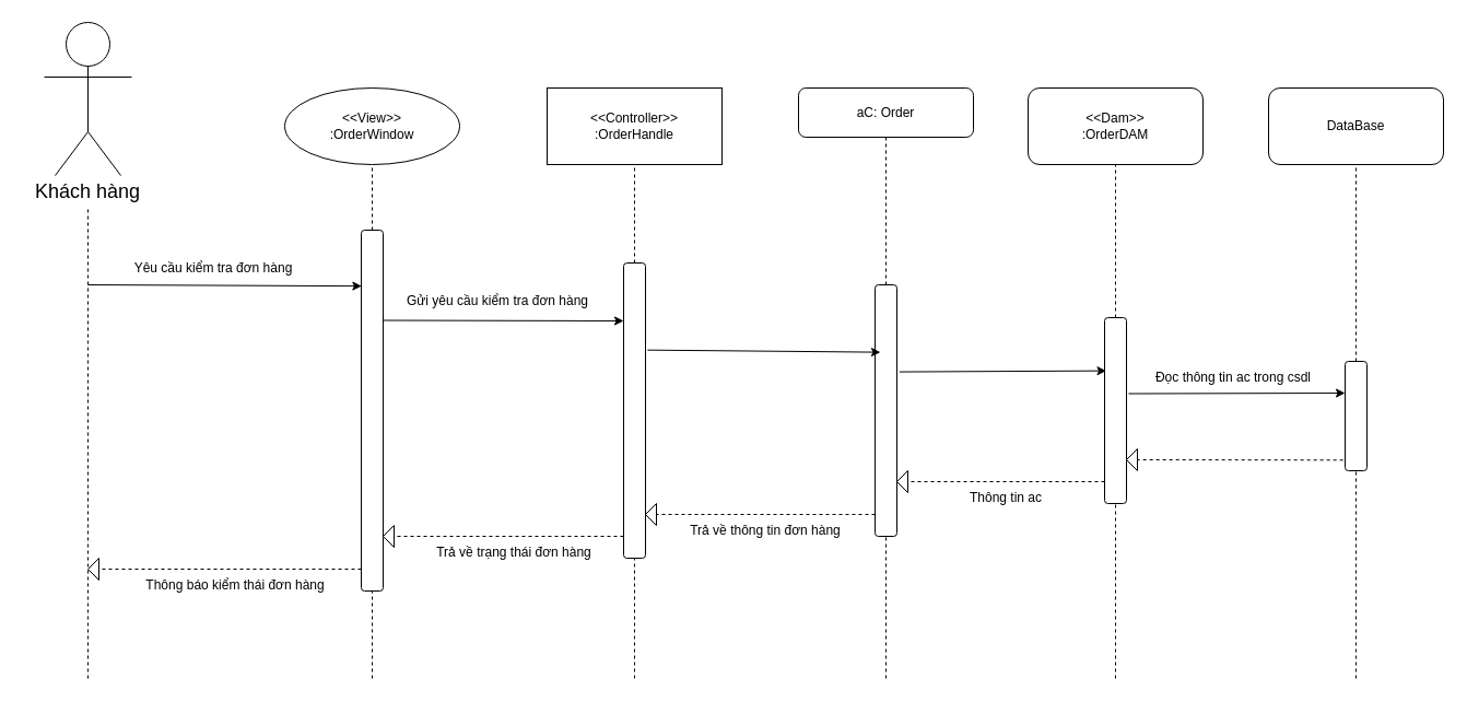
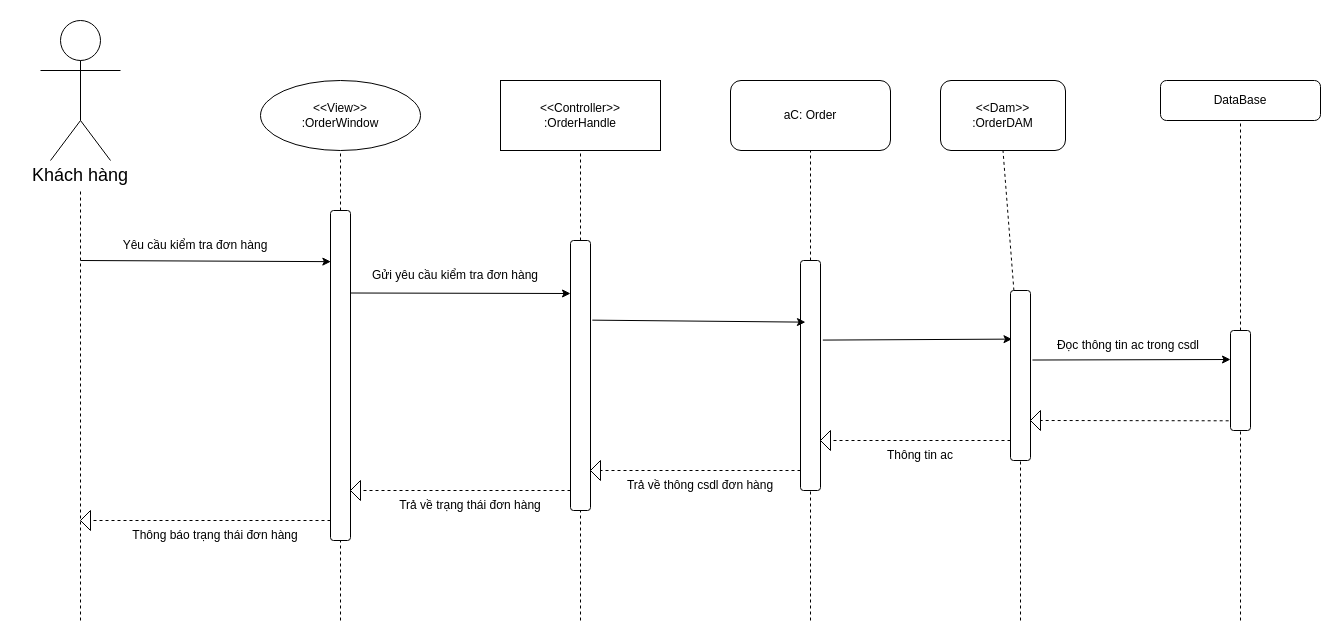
- <mxCell id="19" value="aC: Order" style="rounded=1;whiteSpace=wrap;html=1;" vertex="1" parent="1"><mxGeometry x="730" y="80" width="160" height="45" as="geometry" /></mxCell>
+ <mxCell id="19" value="aC: Order" style="rounded=1;whiteSpace=wrap;html=1;" vertex="1" parent="1"><mxGeometry x="730" y="80" width="160" height="70" as="geometry" /></mxCell>
- <mxCell id="23" value="&amp;lt;&amp;lt;Dam&amp;gt;&amp;gt;&lt;div&gt;:OrderDAM&lt;/div&gt;" style="rounded=1;whiteSpace=wrap;html=1;" vertex="1" parent="1"><mxGeometry x="940" y="80" width="160" height="70" as="geometry" /></mxCell>
+ <mxCell id="23" value="&amp;lt;&amp;lt;Dam&amp;gt;&amp;gt;&lt;div&gt;:OrderDAM&lt;/div&gt;" style="rounded=1;whiteSpace=wrap;html=1;" vertex="1" parent="1"><mxGeometry x="940" y="80" width="125" height="70" as="geometry" /></mxCell>
- <mxCell id="27" value="DataBase" style="rounded=1;whiteSpace=wrap;html=1;" vertex="1" parent="1"><mxGeometry x="1160" y="80" width="160" height="70" as="geometry" /></mxCell>
+ <mxCell id="27" value="DataBase" style="rounded=1;whiteSpace=wrap;html=1;" vertex="1" parent="1"><mxGeometry x="1160" y="80" width="160" height="40" as="geometry" /></mxCell>
- <mxCell id="44" value="Trả về thông tin đơn hàng" style="text;html=1;align=center;verticalAlign=middle;whiteSpace=wrap;rounded=0;" vertex="1" parent="1"><mxGeometry x="600" y="470" width="200" height="30" as="geometry" /></mxCell>
+ <mxCell id="44" value="Trả về thông csdl đơn hàng" style="text;html=1;align=center;verticalAlign=middle;whiteSpace=wrap;rounded=0;" vertex="1" parent="1"><mxGeometry x="600" y="470" width="200" height="30" as="geometry" /></mxCell>
- <mxCell id="50" value="Thông báo kiểm thái đơn hàng" style="text;html=1;align=center;verticalAlign=middle;whiteSpace=wrap;rounded=0;" vertex="1" parent="1"><mxGeometry x="100" y="520" width="230" height="30" as="geometry" /></mxCell>
+ <mxCell id="50" value="Thông báo trạng thái đơn hàng" style="text;html=1;align=center;verticalAlign=middle;whiteSpace=wrap;rounded=0;" vertex="1" parent="1"><mxGeometry x="100" y="520" width="230" height="30" as="geometry" /></mxCell>
